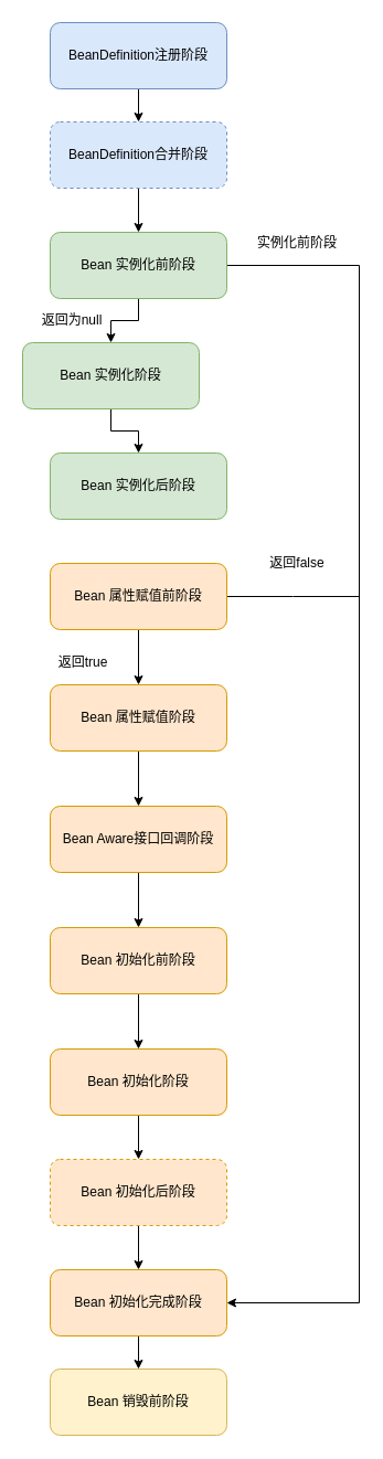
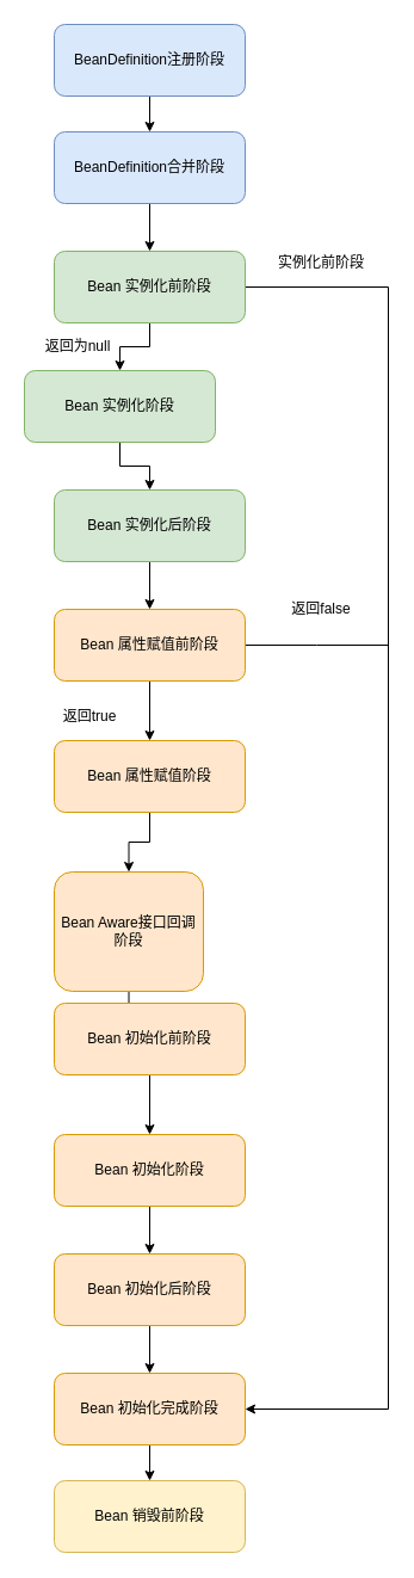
- <mxCell id="5" value="BeanDefinition合并阶段" style="rounded=1;whiteSpace=wrap;html=1;fillColor=#dae8fc;strokeColor=#6c8ebf;dashed=1;" vertex="1" parent="1"><mxGeometry x="45" y="110" width="160" height="60" as="geometry" /></mxCell>
+ <mxCell id="5" value="BeanDefinition合并阶段" style="rounded=1;whiteSpace=wrap;html=1;fillColor=#dae8fc;strokeColor=#6c8ebf;" vertex="1" parent="1"><mxGeometry x="45" y="110" width="160" height="60" as="geometry" /></mxCell>
+ <mxCell id="11" style="edgeStyle=orthogonalEdgeStyle;rounded=0;orthogonalLoop=1;jettySize=auto;html=1;" edge="1" parent="1" source="12" target="15"><mxGeometry relative="1" as="geometry" /></mxCell>
- <mxCell id="19" value="Bean Aware接口回调阶段" style="rounded=1;whiteSpace=wrap;html=1;fillColor=#ffe6cc;strokeColor=#d79b00;" vertex="1" parent="1"><mxGeometry x="45" y="730" width="160" height="60" as="geometry" /></mxCell>
+ <mxCell id="19" value="Bean Aware接口回调阶段" style="rounded=1;whiteSpace=wrap;html=1;fillColor=#ffe6cc;strokeColor=#d79b00;" vertex="1" parent="1"><mxGeometry x="45" y="730" width="125" height="100" as="geometry" /></mxCell>
- <mxCell id="25" value="Bean 初始化后阶段" style="rounded=1;whiteSpace=wrap;html=1;fillColor=#ffe6cc;strokeColor=#d79b00;dashed=1;" vertex="1" parent="1"><mxGeometry x="45" y="1050" width="160" height="60" as="geometry" /></mxCell>
+ <mxCell id="25" value="Bean 初始化后阶段" style="rounded=1;whiteSpace=wrap;html=1;fillColor=#ffe6cc;strokeColor=#d79b00;" vertex="1" parent="1"><mxGeometry x="45" y="1050" width="160" height="60" as="geometry" /></mxCell>
